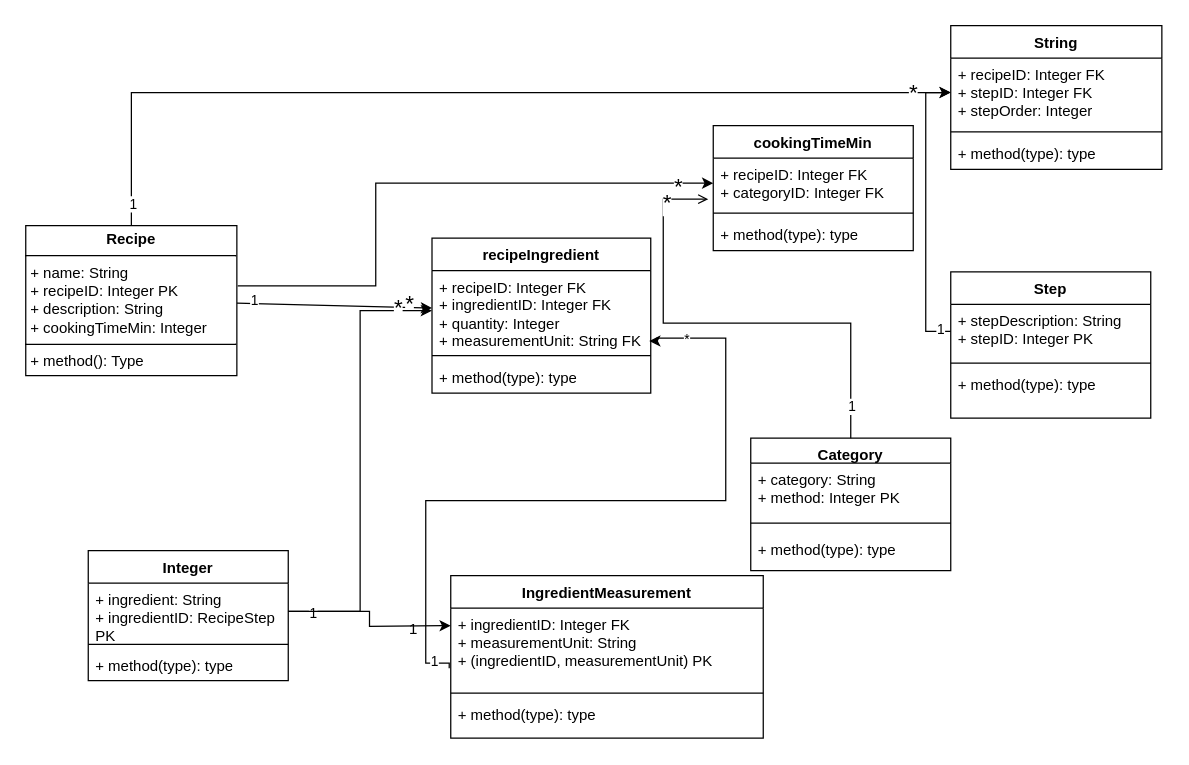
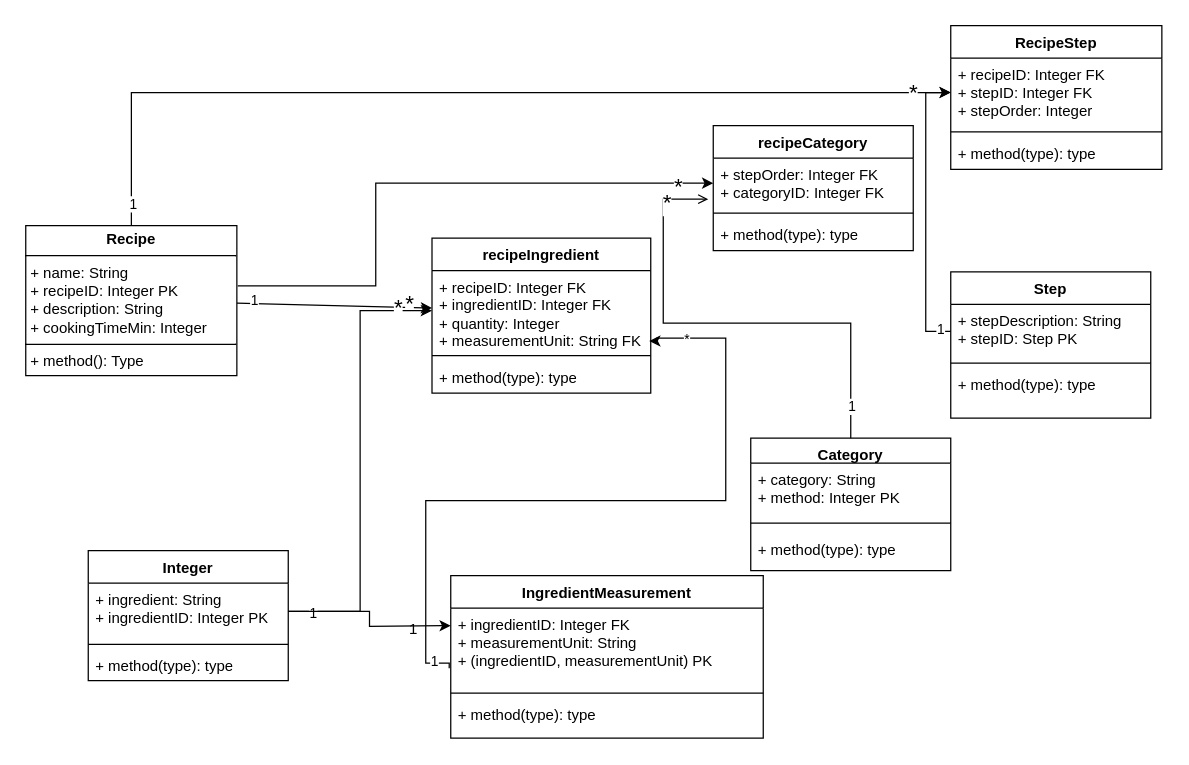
- <mxCell id="39" value="String" style="swimlane;fontStyle=1;align=center;verticalAlign=top;childLayout=stackLayout;horizontal=1;startSize=26;horizontalStack=0;resizeParent=1;resizeParentMax=0;resizeLast=0;collapsible=1;marginBottom=0;whiteSpace=wrap;html=1;" parent="1" vertex="1"><mxGeometry x="760.001" y="20" width="168.889" height="115" as="geometry" /></mxCell>
+ <mxCell id="39" value="RecipeStep" style="swimlane;fontStyle=1;align=center;verticalAlign=top;childLayout=stackLayout;horizontal=1;startSize=26;horizontalStack=0;resizeParent=1;resizeParentMax=0;resizeLast=0;collapsible=1;marginBottom=0;whiteSpace=wrap;html=1;" parent="1" vertex="1"><mxGeometry x="760.001" y="20" width="168.889" height="115" as="geometry" /></mxCell>
- <mxCell id="21" value="cookingTimeMin" style="swimlane;fontStyle=1;align=center;verticalAlign=top;childLayout=stackLayout;horizontal=1;startSize=26;horizontalStack=0;resizeParent=1;resizeParentMax=0;resizeLast=0;collapsible=1;marginBottom=0;whiteSpace=wrap;html=1;" parent="1" vertex="1"><mxGeometry x="570" y="100" width="160" height="100" as="geometry" /></mxCell>
+ <mxCell id="21" value="recipeCategory" style="swimlane;fontStyle=1;align=center;verticalAlign=top;childLayout=stackLayout;horizontal=1;startSize=26;horizontalStack=0;resizeParent=1;resizeParentMax=0;resizeLast=0;collapsible=1;marginBottom=0;whiteSpace=wrap;html=1;" parent="1" vertex="1"><mxGeometry x="570" y="100" width="160" height="100" as="geometry" /></mxCell>
- <mxCell id="22" value="+ recipeID: Integer FK&lt;br&gt;+ categoryID: Integer FK" style="text;strokeColor=none;fillColor=none;align=left;verticalAlign=top;spacingLeft=4;spacingRight=4;overflow=hidden;rotatable=0;points=[[0,0.5],[1,0.5]];portConstraint=eastwest;whiteSpace=wrap;html=1;" parent="21" vertex="1"><mxGeometry y="26" width="160" height="40" as="geometry" /></mxCell>
+ <mxCell id="22" value="+ stepOrder: Integer FK&lt;br&gt;+ categoryID: Integer FK" style="text;strokeColor=none;fillColor=none;align=left;verticalAlign=top;spacingLeft=4;spacingRight=4;overflow=hidden;rotatable=0;points=[[0,0.5],[1,0.5]];portConstraint=eastwest;whiteSpace=wrap;html=1;" parent="21" vertex="1"><mxGeometry y="26" width="160" height="40" as="geometry" /></mxCell>
- <mxCell id="10" value="+ stepDescription: String&lt;br&gt;+ stepID: Integer PK" style="text;strokeColor=none;fillColor=none;align=left;verticalAlign=top;spacingLeft=4;spacingRight=4;overflow=hidden;rotatable=0;points=[[0,0.5],[1,0.5]];portConstraint=eastwest;whiteSpace=wrap;html=1;" parent="9" vertex="1"><mxGeometry y="26" width="160" height="43" as="geometry" /></mxCell>
+ <mxCell id="10" value="+ stepDescription: String&lt;br&gt;+ stepID: Step PK" style="text;strokeColor=none;fillColor=none;align=left;verticalAlign=top;spacingLeft=4;spacingRight=4;overflow=hidden;rotatable=0;points=[[0,0.5],[1,0.5]];portConstraint=eastwest;whiteSpace=wrap;html=1;" parent="9" vertex="1"><mxGeometry y="26" width="160" height="43" as="geometry" /></mxCell>
- <mxCell id="6" value="+ ingredient: String&lt;br&gt;+ ingredientID: RecipeStep PK" style="text;strokeColor=none;fillColor=none;align=left;verticalAlign=top;spacingLeft=4;spacingRight=4;overflow=hidden;rotatable=0;points=[[0,0.5],[1,0.5]];portConstraint=eastwest;whiteSpace=wrap;html=1;" parent="5" vertex="1"><mxGeometry y="26" width="160" height="45" as="geometry" /></mxCell>
+ <mxCell id="6" value="+ ingredient: String&lt;br&gt;+ ingredientID: Integer PK" style="text;strokeColor=none;fillColor=none;align=left;verticalAlign=top;spacingLeft=4;spacingRight=4;overflow=hidden;rotatable=0;points=[[0,0.5],[1,0.5]];portConstraint=eastwest;whiteSpace=wrap;html=1;" parent="5" vertex="1"><mxGeometry y="26" width="160" height="45" as="geometry" /></mxCell>
